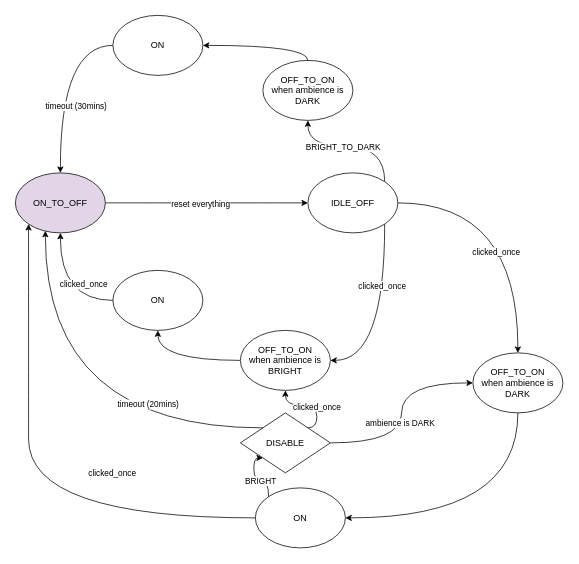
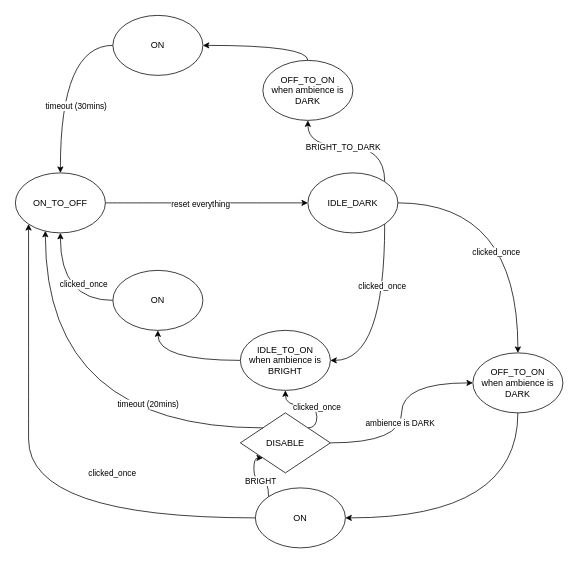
- <mxCell id="16" value="ON_TO_OFF" style="ellipse;whiteSpace=wrap;html=1;fillColor=#e1d5e7;" vertex="1" parent="1"><mxGeometry x="20" y="230" width="120" height="80" as="geometry" /></mxCell>
+ <mxCell id="16" value="ON_TO_OFF" style="ellipse;whiteSpace=wrap;html=1;" vertex="1" parent="1"><mxGeometry x="20" y="230" width="120" height="80" as="geometry" /></mxCell>
- <mxCell id="8" value="IDLE_OFF" style="ellipse;whiteSpace=wrap;html=1;" vertex="1" parent="1"><mxGeometry x="410" y="230" width="120" height="80" as="geometry" /></mxCell>
+ <mxCell id="8" value="IDLE_DARK" style="ellipse;whiteSpace=wrap;html=1;" vertex="1" parent="1"><mxGeometry x="410" y="230" width="120" height="80" as="geometry" /></mxCell>
- <mxCell id="18" value="OFF_TO_ON&lt;br&gt;when ambience is BRIGHT" style="ellipse;whiteSpace=wrap;html=1;" vertex="1" parent="1"><mxGeometry x="320" y="440" width="120" height="80" as="geometry" /></mxCell>
+ <mxCell id="18" value="IDLE_TO_ON&lt;br&gt;when ambience is BRIGHT" style="ellipse;whiteSpace=wrap;html=1;" vertex="1" parent="1"><mxGeometry x="320" y="440" width="120" height="80" as="geometry" /></mxCell>
